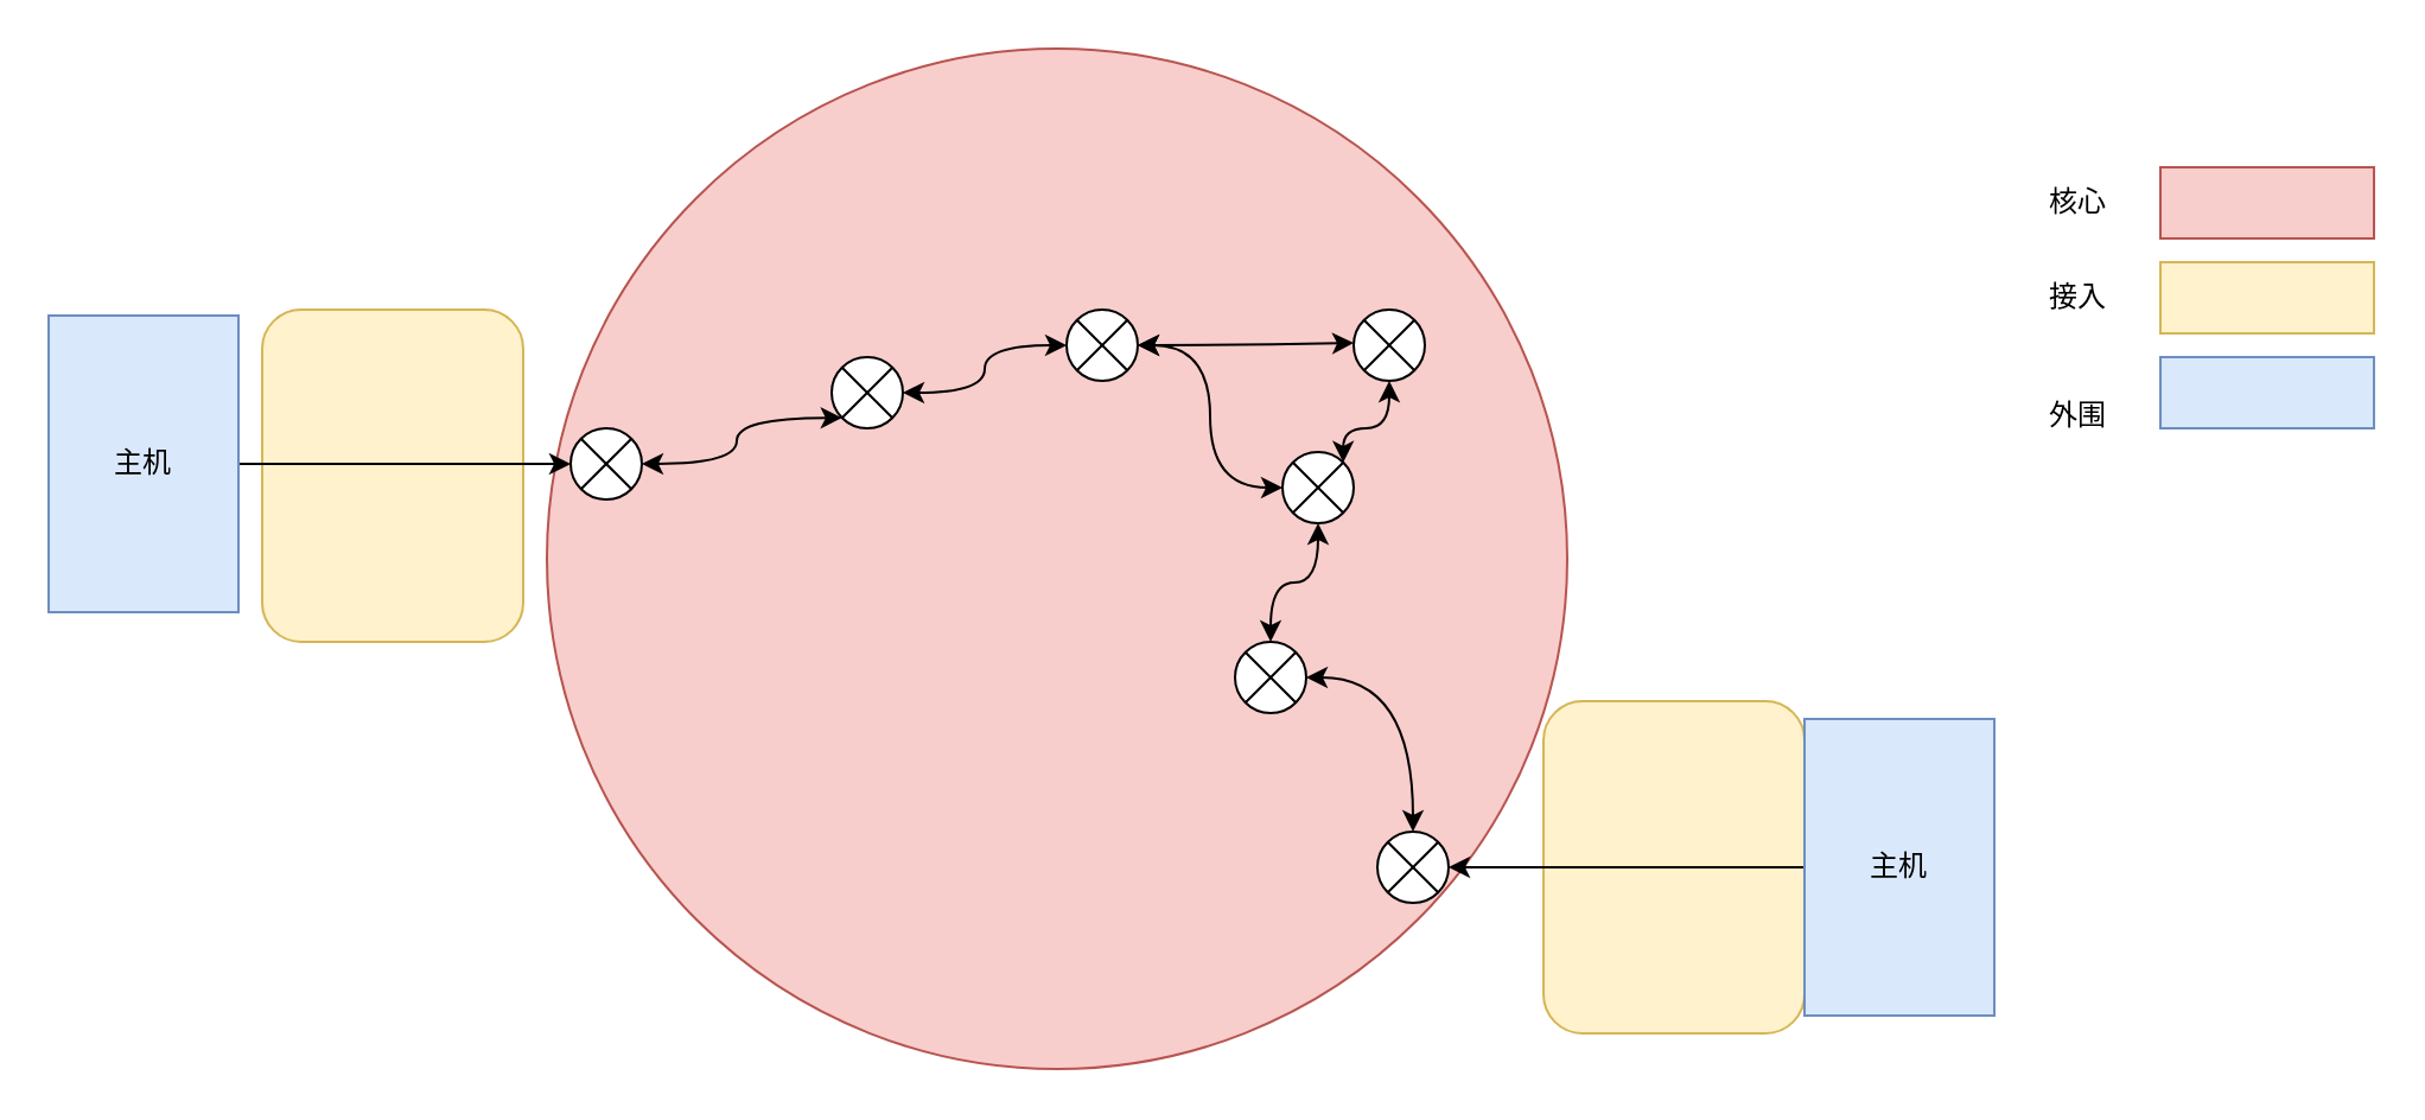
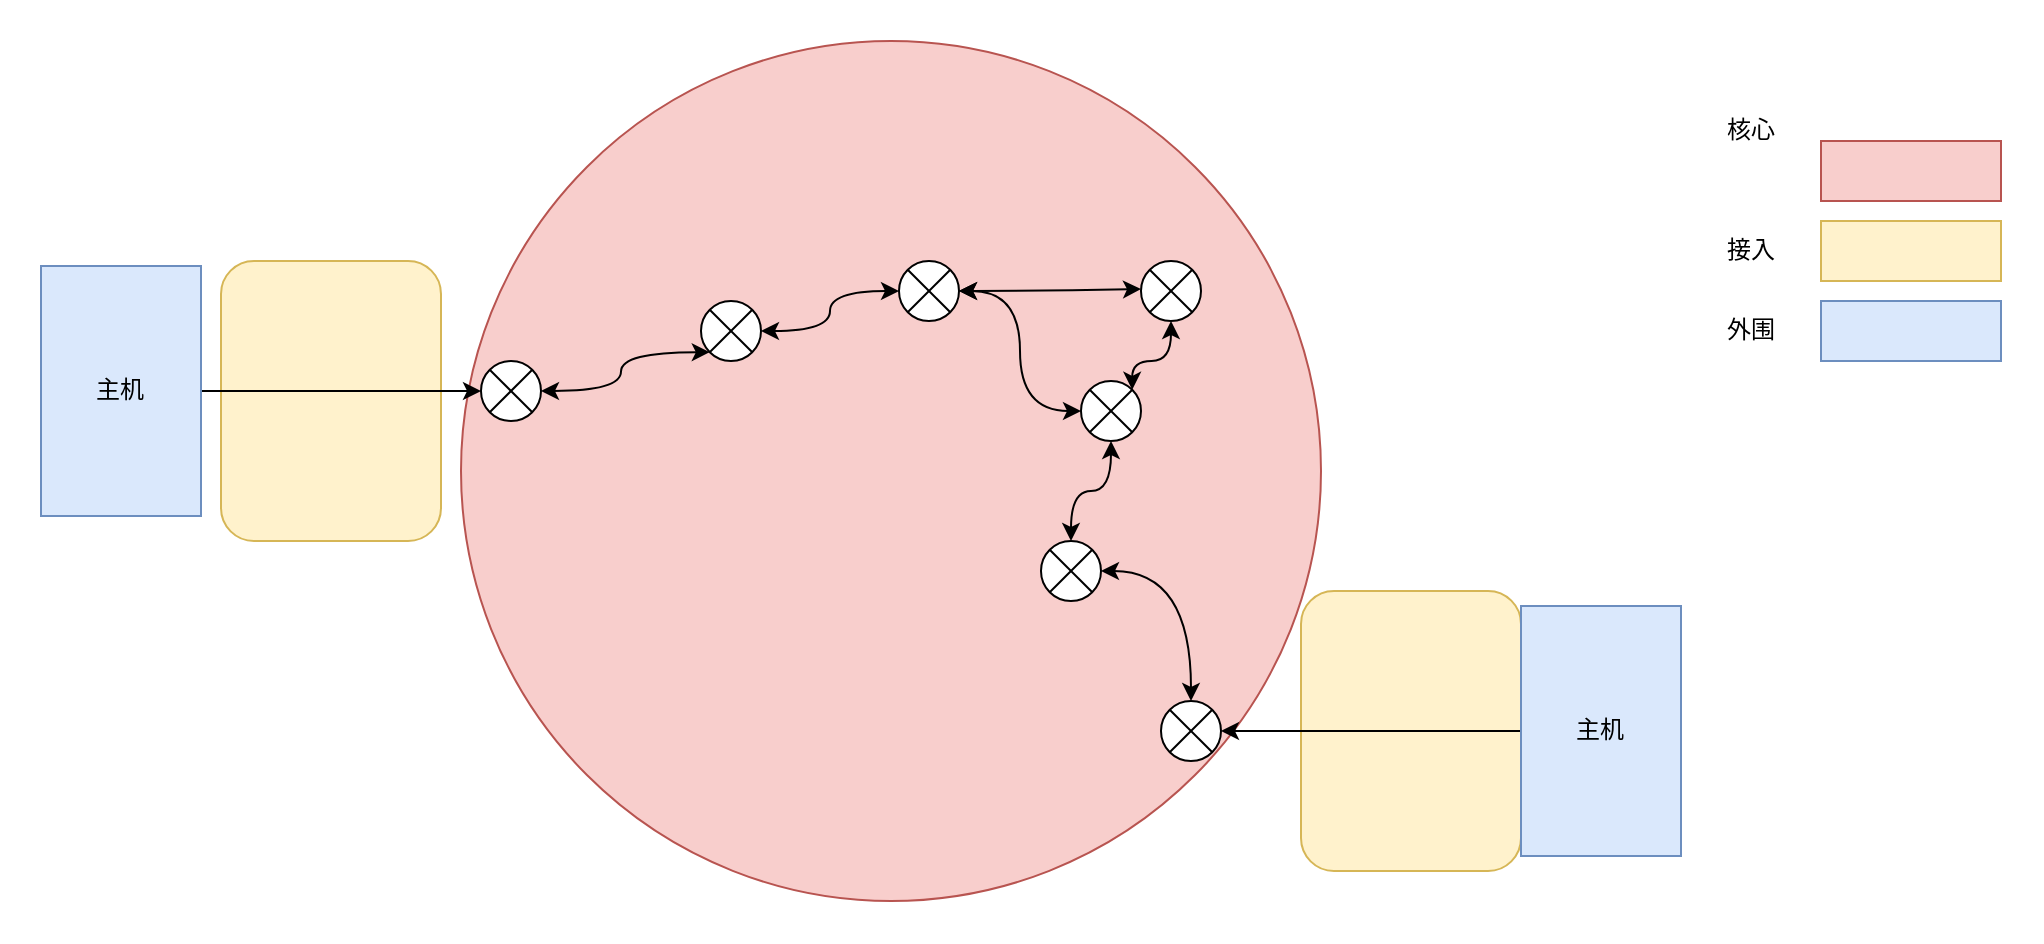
- <mxCell id="24" value="核心" style="text;html=1;align=center;verticalAlign=middle;resizable=0;points=[];autosize=1;strokeColor=none;fillColor=none;" vertex="1" parent="1"><mxGeometry x="850" y="70" width="50" height="30" as="geometry" /></mxCell>
+ <mxCell id="24" value="核心" style="text;html=1;align=center;verticalAlign=middle;resizable=0;points=[];autosize=1;strokeColor=none;fillColor=none;" vertex="1" parent="1"><mxGeometry x="850" y="50" width="50" height="30" as="geometry" /></mxCell>
- <mxCell id="28" value="外围" style="text;html=1;align=center;verticalAlign=middle;resizable=0;points=[];autosize=1;strokeColor=none;fillColor=none;" vertex="1" parent="1"><mxGeometry x="850" y="160" width="50" height="30" as="geometry" /></mxCell>
+ <mxCell id="28" value="外围" style="text;html=1;align=center;verticalAlign=middle;resizable=0;points=[];autosize=1;strokeColor=none;fillColor=none;" vertex="1" parent="1"><mxGeometry x="850" y="150" width="50" height="30" as="geometry" /></mxCell>
